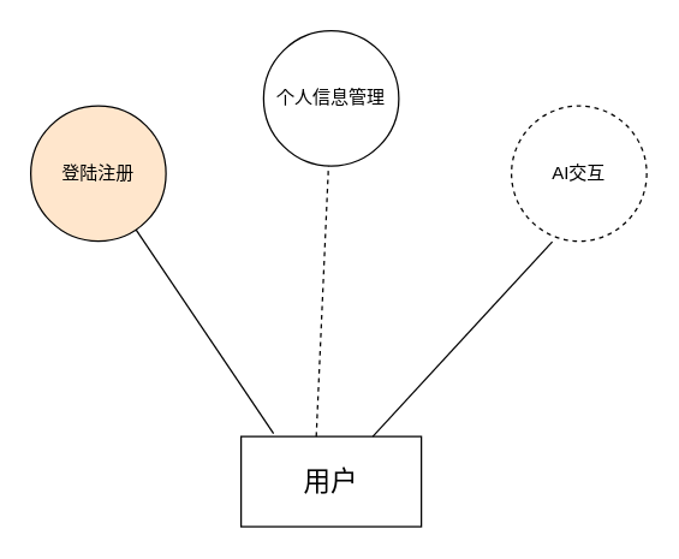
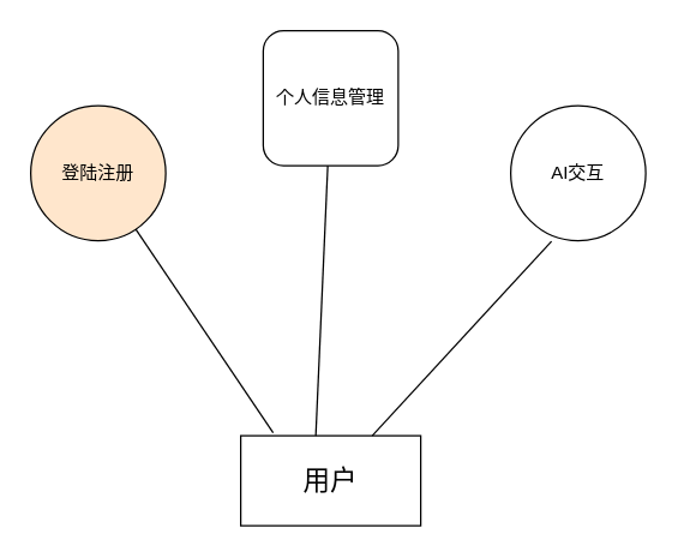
- <mxCell id="4" value="个人信息管理" style="ellipse;whiteSpace=wrap;html=1;aspect=fixed;" vertex="1" parent="1"><mxGeometry x="175" y="20" width="90" height="90" as="geometry" /></mxCell>
+ <mxCell id="4" value="个人信息管理" style="whiteSpace=wrap;html=1;aspect=fixed;rounded=1;" vertex="1" parent="1"><mxGeometry x="175" y="20" width="90" height="90" as="geometry" /></mxCell>
- <mxCell id="5" value="AI交互" style="ellipse;whiteSpace=wrap;html=1;aspect=fixed;dashed=1;" vertex="1" parent="1"><mxGeometry x="340" y="70" width="90" height="90" as="geometry" /></mxCell>
+ <mxCell id="5" value="AI交互" style="ellipse;whiteSpace=wrap;html=1;aspect=fixed;" vertex="1" parent="1"><mxGeometry x="340" y="70" width="90" height="90" as="geometry" /></mxCell>
- <mxCell id="7" value="" style="endArrow=none;html=1;rounded=0;exitX=0.417;exitY=0;exitDx=0;exitDy=0;exitPerimeter=0;dashed=1;" edge="1" parent="1" source="2" target="4"><mxGeometry width="50" height="50" relative="1" as="geometry"><mxPoint x="285" y="248" as="sourcePoint" /><mxPoint x="203" y="170" as="targetPoint" /></mxGeometry></mxCell>
+ <mxCell id="7" value="" style="endArrow=none;html=1;rounded=0;exitX=0.417;exitY=0;exitDx=0;exitDy=0;exitPerimeter=0;" edge="1" parent="1" source="2" target="4"><mxGeometry width="50" height="50" relative="1" as="geometry"><mxPoint x="285" y="248" as="sourcePoint" /><mxPoint x="203" y="170" as="targetPoint" /></mxGeometry></mxCell>
